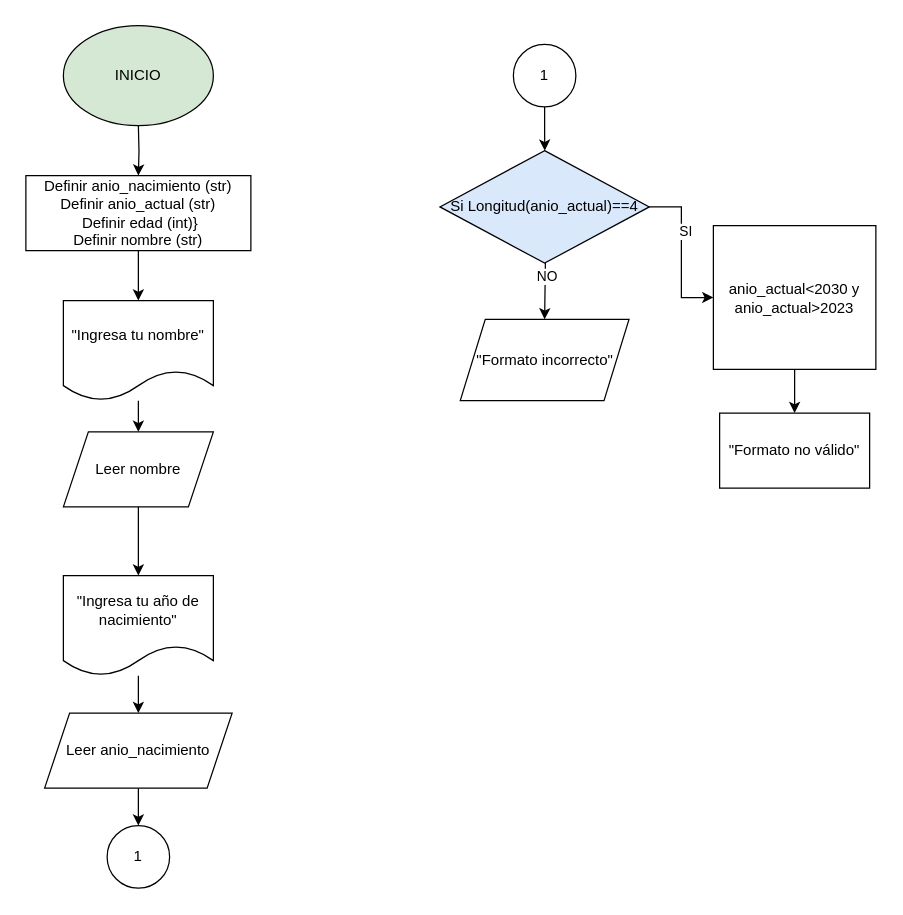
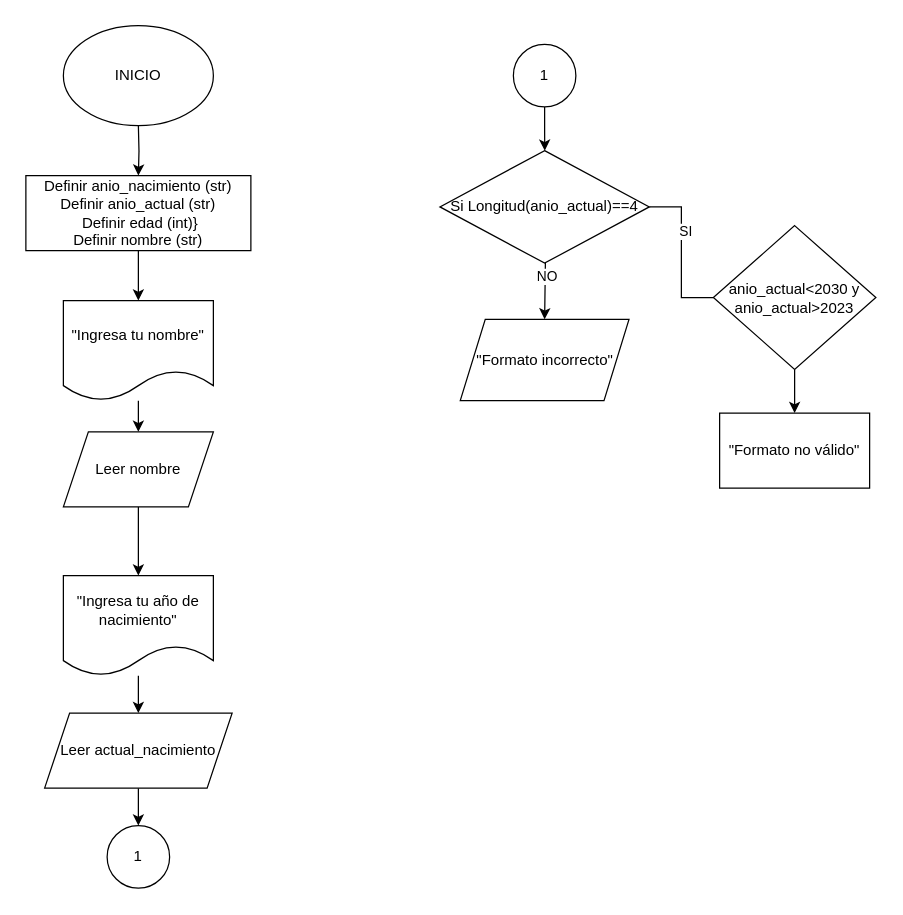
- <mxCell id="3" value="INICIO" style="ellipse;whiteSpace=wrap;html=1;fillColor=#d5e8d4;" vertex="1" parent="1"><mxGeometry x="50" y="20" width="120" height="80" as="geometry" /></mxCell>
+ <mxCell id="3" value="INICIO" style="ellipse;whiteSpace=wrap;html=1;" vertex="1" parent="1"><mxGeometry x="50" y="20" width="120" height="80" as="geometry" /></mxCell>
- <mxCell id="21" value="Si Longitud(anio_actual)==4" style="rhombus;whiteSpace=wrap;html=1;rounded=0;fillColor=#dae8fc;" vertex="1" parent="1"><mxGeometry x="351.25" y="120" width="167.5" height="90" as="geometry" /></mxCell>
+ <mxCell id="21" value="Si Longitud(anio_actual)==4" style="rhombus;whiteSpace=wrap;html=1;rounded=0;" vertex="1" parent="1"><mxGeometry x="351.25" y="120" width="167.5" height="90" as="geometry" /></mxCell>
- <mxCell id="17" value="" style="edgeStyle=orthogonalEdgeStyle;rounded=0;orthogonalLoop=1;jettySize=auto;html=1;" edge="1" parent="1" source="21" target="23"><mxGeometry relative="1" as="geometry" /></mxCell>
+ <mxCell id="17" value="" style="edgeStyle=orthogonalEdgeStyle;rounded=0;orthogonalLoop=1;jettySize=auto;html=1;endArrow=none;" edge="1" parent="1" source="21" target="23"><mxGeometry relative="1" as="geometry" /></mxCell>
- <mxCell id="23" value="anio_actual&amp;lt;2030 y anio_actual&amp;gt;2023" style="whiteSpace=wrap;html=1;rounded=0;" vertex="1" parent="1"><mxGeometry x="570" y="180" width="130" height="115" as="geometry" /></mxCell>
+ <mxCell id="23" value="anio_actual&amp;lt;2030 y anio_actual&amp;gt;2023" style="rhombus;whiteSpace=wrap;html=1;rounded=0;" vertex="1" parent="1"><mxGeometry x="570" y="180" width="130" height="115" as="geometry" /></mxCell>
- <mxCell id="13" value="Leer anio_nacimiento" style="shape=parallelogram;perimeter=parallelogramPerimeter;whiteSpace=wrap;html=1;fixedSize=1;rounded=0;" vertex="1" parent="1"><mxGeometry x="35" y="570" width="150" height="60" as="geometry" /></mxCell>
+ <mxCell id="13" value="Leer actual_nacimiento" style="shape=parallelogram;perimeter=parallelogramPerimeter;whiteSpace=wrap;html=1;fixedSize=1;rounded=0;" vertex="1" parent="1"><mxGeometry x="35" y="570" width="150" height="60" as="geometry" /></mxCell>
